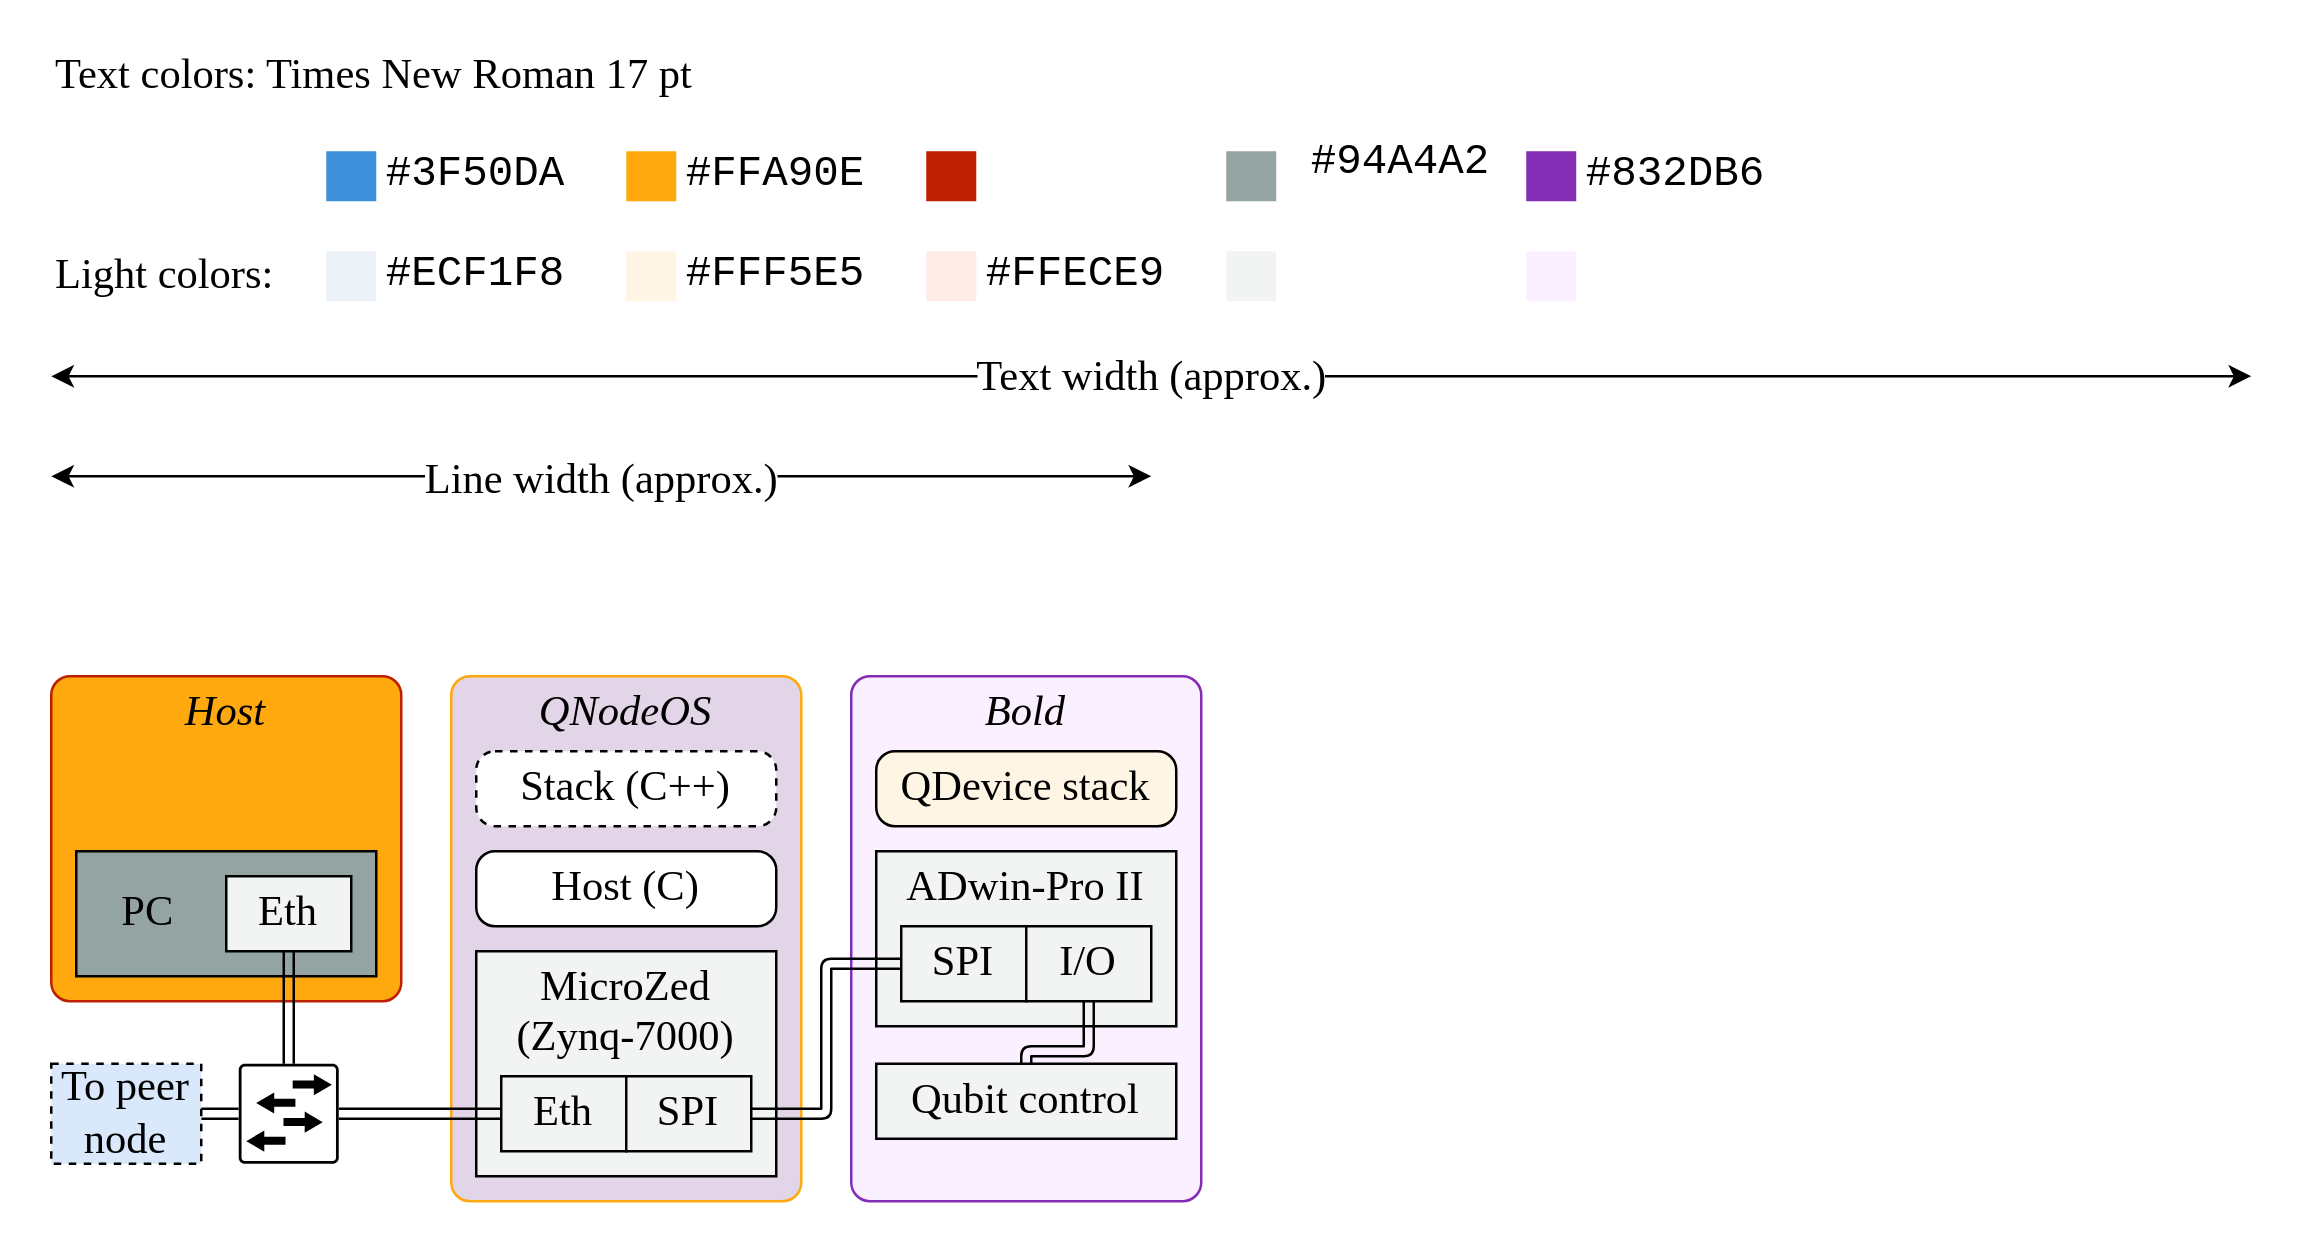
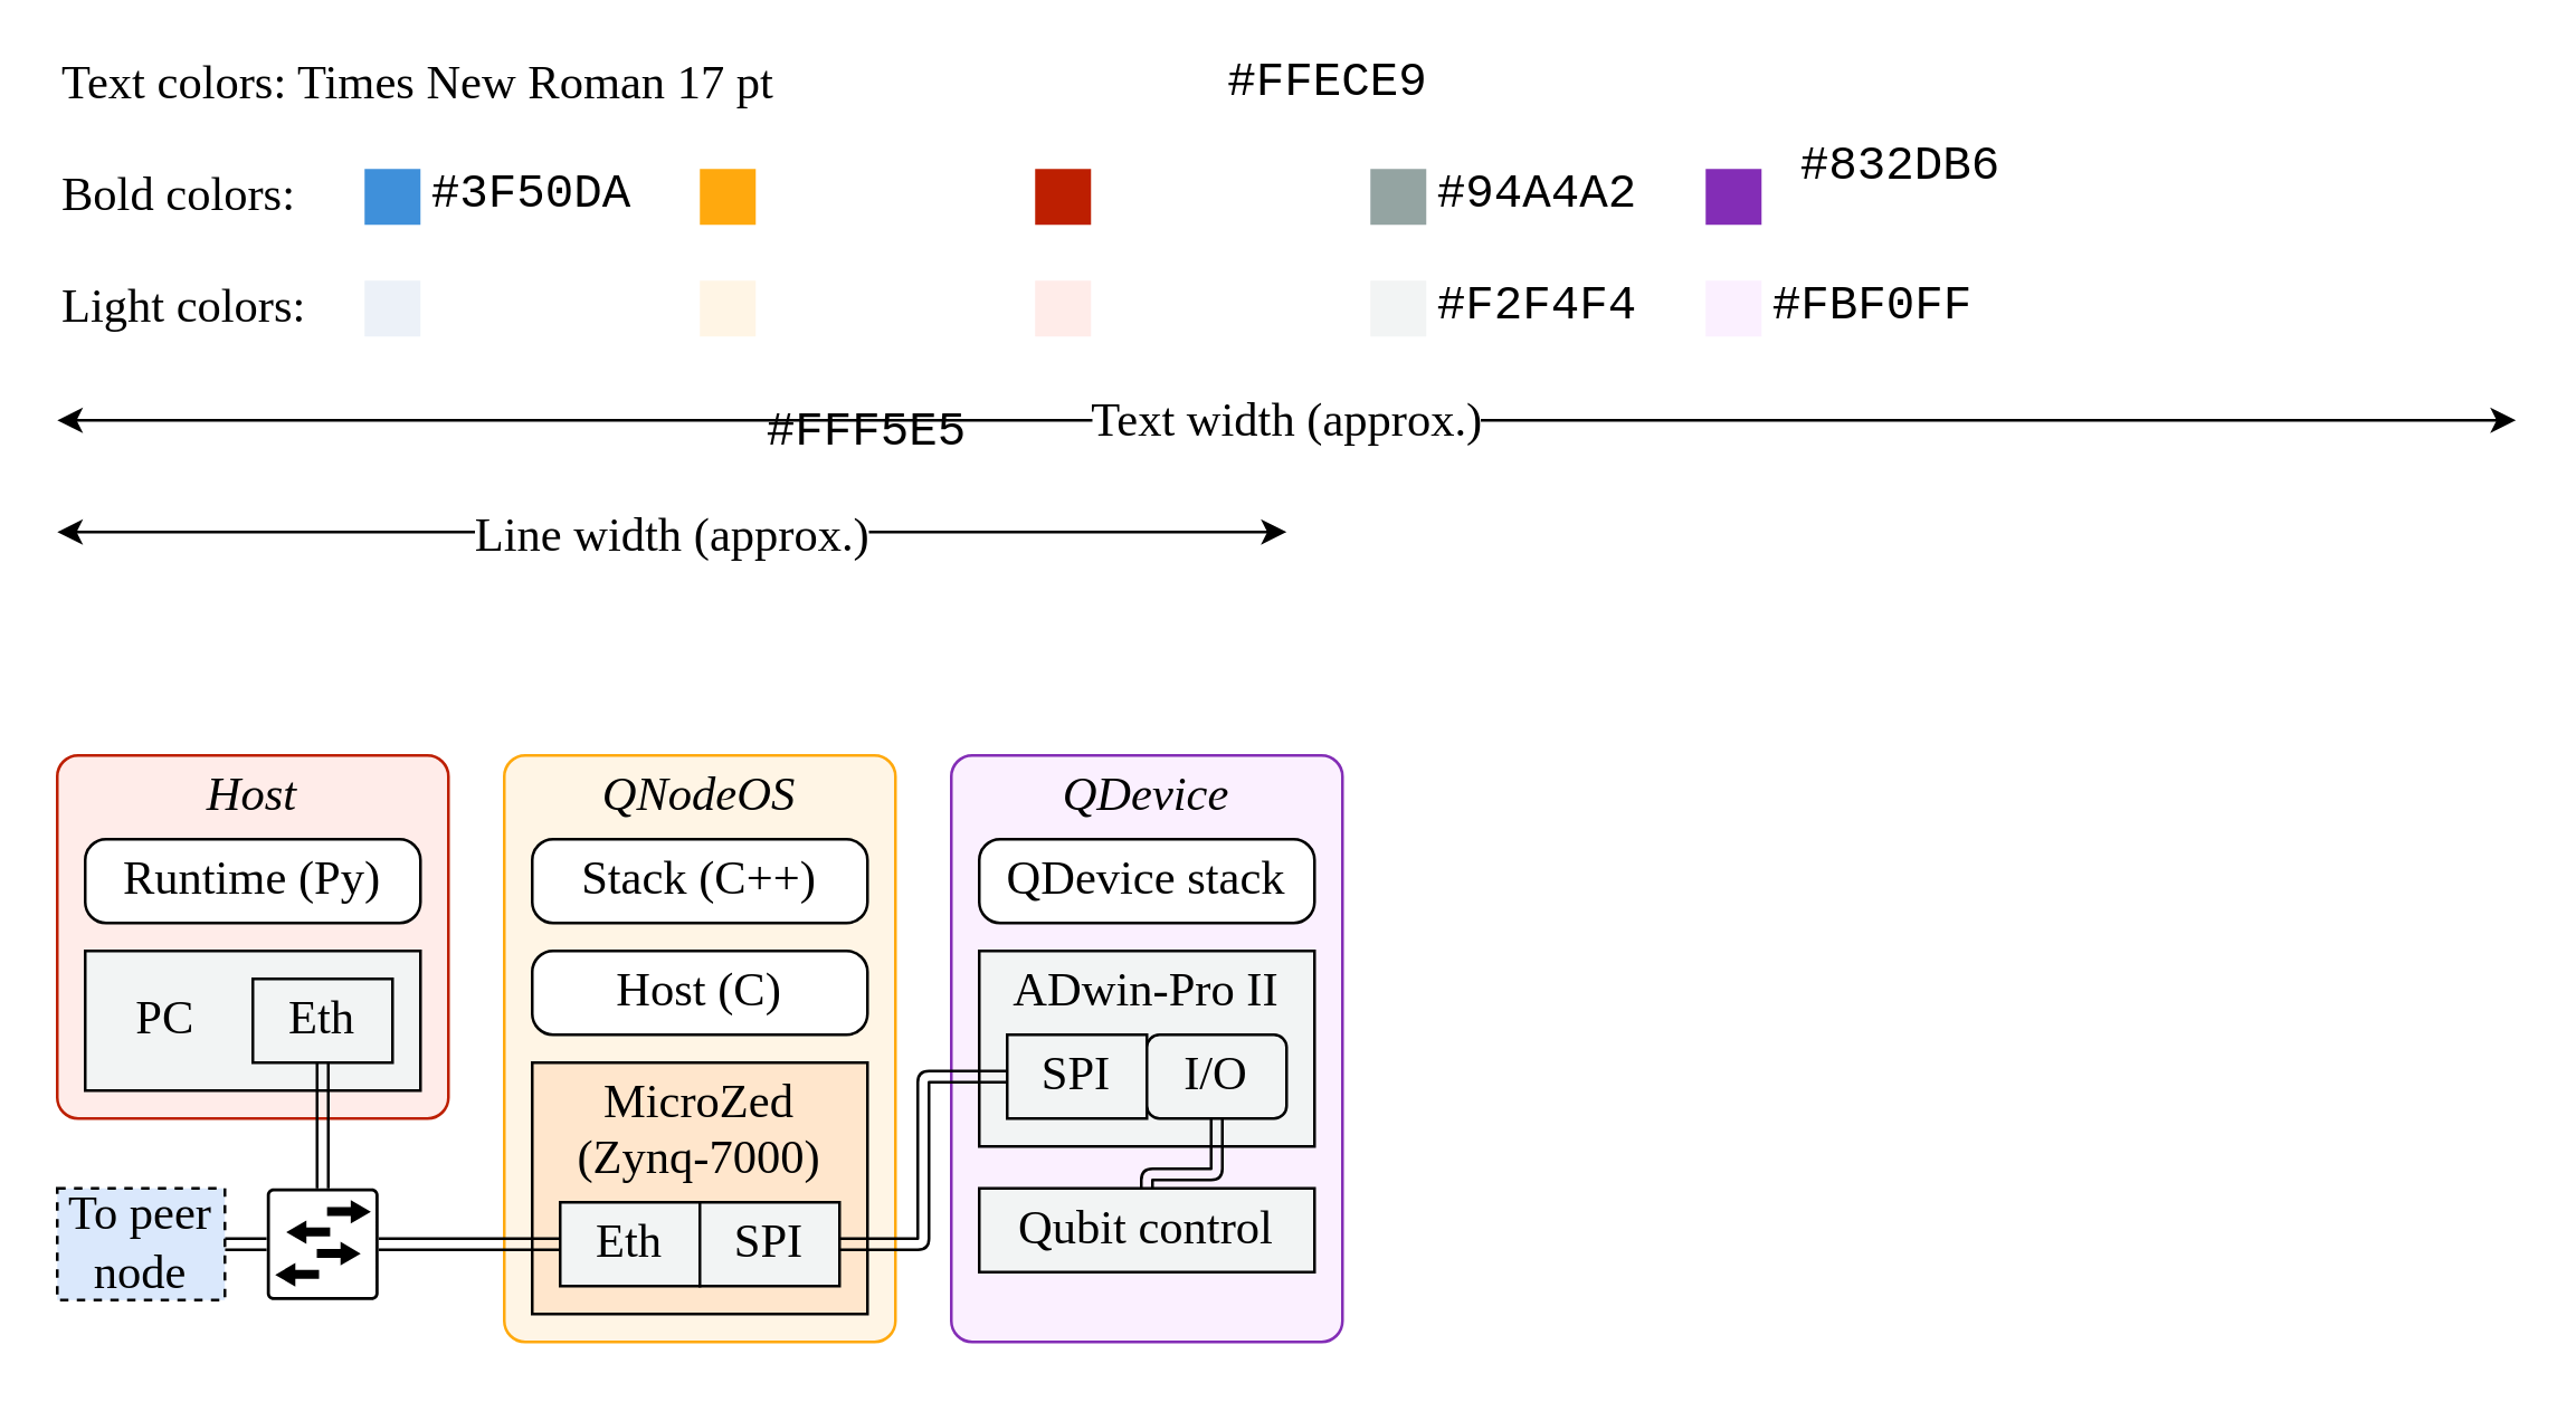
- <mxCell id="12" value="&lt;span style=&quot;text-align: left&quot;&gt;#94A4A2&lt;/span&gt;" style="text;html=1;strokeColor=none;fillColor=none;align=center;verticalAlign=middle;whiteSpace=wrap;rounded=0;fontFamily=Courier New;fontSize=17;" parent="1" vertex="1"><mxGeometry x="520" y="55" width="80" height="20" as="geometry" /></mxCell>
+ <mxCell id="12" value="&lt;span style=&quot;text-align: left&quot;&gt;#94A4A2&lt;/span&gt;" style="text;html=1;strokeColor=none;fillColor=none;align=center;verticalAlign=middle;whiteSpace=wrap;rounded=0;fontFamily=Courier New;fontSize=17;" parent="1" vertex="1"><mxGeometry x="510" y="60" width="80" height="20" as="geometry" /></mxCell>
+ <mxCell id="7" value="Bold colors:" style="text;html=1;strokeColor=none;fillColor=none;align=left;verticalAlign=middle;whiteSpace=wrap;rounded=0;fontFamily=Times New Roman;fontSize=17;" parent="1" vertex="1"><mxGeometry x="20" y="60" width="100" height="20" as="geometry" /></mxCell>
- <mxCell id="13" value="&lt;span style=&quot;text-align: left&quot;&gt;#FFA90E&lt;/span&gt;" style="text;html=1;strokeColor=none;fillColor=none;align=center;verticalAlign=middle;whiteSpace=wrap;rounded=0;fontFamily=Courier New;fontSize=17;" parent="1" vertex="1"><mxGeometry x="270" y="60" width="80" height="20" as="geometry" /></mxCell>
- <mxCell id="25" value="&lt;span style=&quot;text-align: left&quot;&gt;#&lt;/span&gt;832DB6" style="text;html=1;strokeColor=none;fillColor=none;align=center;verticalAlign=middle;whiteSpace=wrap;rounded=0;fontFamily=Courier New;fontSize=17;" parent="1" vertex="1"><mxGeometry x="630" y="60" width="80" height="20" as="geometry" /></mxCell>
+ <mxCell id="25" value="&lt;span style=&quot;text-align: left&quot;&gt;#&lt;/span&gt;832DB6" style="text;html=1;strokeColor=none;fillColor=none;align=center;verticalAlign=middle;whiteSpace=wrap;rounded=0;fontFamily=Courier New;fontSize=17;" parent="1" vertex="1"><mxGeometry x="640" y="50" width="80" height="20" as="geometry" /></mxCell>
- <mxCell id="23" value="&lt;span style=&quot;text-align: left&quot;&gt;#&lt;/span&gt;ECF1F8" style="text;html=1;strokeColor=none;fillColor=none;align=center;verticalAlign=middle;whiteSpace=wrap;rounded=0;fontFamily=Courier New;fontSize=17;" parent="1" vertex="1"><mxGeometry x="150" y="100" width="80" height="20" as="geometry" /></mxCell>
- <mxCell id="22" value="&lt;span style=&quot;text-align: left&quot;&gt;#&lt;/span&gt;FFF5E5" style="text;html=1;strokeColor=none;fillColor=none;align=center;verticalAlign=middle;whiteSpace=wrap;rounded=0;fontFamily=Courier New;fontSize=17;" parent="1" vertex="1"><mxGeometry x="270" y="100" width="80" height="20" as="geometry" /></mxCell>
+ <mxCell id="22" value="&lt;span style=&quot;text-align: left&quot;&gt;#&lt;/span&gt;FFF5E5" style="text;html=1;strokeColor=none;fillColor=none;align=center;verticalAlign=middle;whiteSpace=wrap;rounded=0;fontFamily=Courier New;fontSize=17;" parent="1" vertex="1"><mxGeometry x="270" y="145" width="80" height="20" as="geometry" /></mxCell>
- <mxCell id="21" value="&lt;span style=&quot;text-align: left&quot;&gt;#&lt;/span&gt;FFECE9" style="text;html=1;strokeColor=none;fillColor=none;align=center;verticalAlign=middle;whiteSpace=wrap;rounded=0;fontFamily=Courier New;fontSize=17;" parent="1" vertex="1"><mxGeometry x="390" y="100" width="80" height="20" as="geometry" /></mxCell>
+ <mxCell id="21" value="&lt;span style=&quot;text-align: left&quot;&gt;#&lt;/span&gt;FFECE9" style="text;html=1;strokeColor=none;fillColor=none;align=center;verticalAlign=middle;whiteSpace=wrap;rounded=0;fontFamily=Courier New;fontSize=17;" parent="1" vertex="1"><mxGeometry x="435" y="20" width="80" height="20" as="geometry" /></mxCell>
+ <mxCell id="20" value="&lt;span style=&quot;text-align: left&quot;&gt;#&lt;/span&gt;F2F4F4" style="text;html=1;strokeColor=none;fillColor=none;align=center;verticalAlign=middle;whiteSpace=wrap;rounded=0;fontFamily=Courier New;fontSize=17;" parent="1" vertex="1"><mxGeometry x="510" y="100" width="80" height="20" as="geometry" /></mxCell>
+ <mxCell id="27" value="&lt;span style=&quot;text-align: left&quot;&gt;#&lt;/span&gt;FBF0FF" style="text;html=1;strokeColor=none;fillColor=none;align=center;verticalAlign=middle;whiteSpace=wrap;rounded=0;fontFamily=Courier New;fontSize=17;" parent="1" vertex="1"><mxGeometry x="630" y="100" width="80" height="20" as="geometry" /></mxCell>
- <mxCell id="28" value="Bold" style="rounded=1;whiteSpace=wrap;html=1;strokeWidth=1;fontFamily=Times New Roman;fontSize=17;align=center;verticalAlign=top;spacingRight=0;spacingLeft=0;spacingTop=0;spacing=0;absoluteArcSize=1;arcSize=15;fontStyle=2;shadow=0;sketch=0;strokeColor=#832DB6;fillColor=#FBF0FF;" parent="1" vertex="1"><mxGeometry x="340" y="270" width="140" height="210" as="geometry" /></mxCell>
+ <mxCell id="28" value="QDevice" style="rounded=1;whiteSpace=wrap;html=1;strokeWidth=1;fontFamily=Times New Roman;fontSize=17;align=center;verticalAlign=top;spacingRight=0;spacingLeft=0;spacingTop=0;spacing=0;absoluteArcSize=1;arcSize=15;fontStyle=2;shadow=0;sketch=0;strokeColor=#832DB6;fillColor=#FBF0FF;" parent="1" vertex="1"><mxGeometry x="340" y="270" width="140" height="210" as="geometry" /></mxCell>
+ <mxCell id="39" value="Runtime (Py)" style="rounded=1;whiteSpace=wrap;html=1;strokeWidth=1;fontFamily=Times New Roman;fontSize=17;align=center;verticalAlign=middle;spacing=0;absoluteArcSize=1;arcSize=15;" parent="1" vertex="1"><mxGeometry x="30" y="300" width="120" height="30" as="geometry" /></mxCell>
- <mxCell id="31" value="Stack (C++)" style="rounded=1;whiteSpace=wrap;html=1;strokeWidth=1;fontFamily=Times New Roman;fontSize=17;align=center;verticalAlign=middle;absoluteArcSize=1;arcSize=15;spacing=0;dashed=1;" parent="1" vertex="1"><mxGeometry x="190" y="300" width="120" height="30" as="geometry" /></mxCell>
+ <mxCell id="31" value="Stack (C++)" style="rounded=1;whiteSpace=wrap;html=1;strokeWidth=1;fontFamily=Times New Roman;fontSize=17;align=center;verticalAlign=middle;absoluteArcSize=1;arcSize=15;spacing=0;" parent="1" vertex="1"><mxGeometry x="190" y="300" width="120" height="30" as="geometry" /></mxCell>
- <mxCell id="50" value="QDevice stack" style="rounded=1;whiteSpace=wrap;html=1;strokeWidth=1;fontFamily=Times New Roman;fontSize=17;align=center;verticalAlign=middle;absoluteArcSize=1;arcSize=15;spacing=0;fillColor=#fff5e5;" vertex="1" parent="1"><mxGeometry x="350" y="300" width="120" height="30" as="geometry" /></mxCell>
+ <mxCell id="50" value="QDevice stack" style="rounded=1;whiteSpace=wrap;html=1;strokeWidth=1;fontFamily=Times New Roman;fontSize=17;align=center;verticalAlign=middle;absoluteArcSize=1;arcSize=15;spacing=0;" vertex="1" parent="1"><mxGeometry x="350" y="300" width="120" height="30" as="geometry" /></mxCell>
- <mxCell id="38" value="Host" style="rounded=1;whiteSpace=wrap;html=1;strokeWidth=1;fontFamily=Times New Roman;fontSize=17;align=center;verticalAlign=top;spacingRight=0;spacingLeft=0;spacingTop=0;spacing=0;absoluteArcSize=1;arcSize=15;fontStyle=2;shadow=0;sketch=0;fillColor=#ffa90e;strokeColor=#BD1F01;" parent="1" vertex="1"><mxGeometry x="20" y="270" width="140" height="130" as="geometry" /></mxCell>
+ <mxCell id="38" value="Host" style="rounded=1;whiteSpace=wrap;html=1;strokeWidth=1;fontFamily=Times New Roman;fontSize=17;align=center;verticalAlign=top;spacingRight=0;spacingLeft=0;spacingTop=0;spacing=0;absoluteArcSize=1;arcSize=15;fontStyle=2;shadow=0;sketch=0;fillColor=#FFECE9;strokeColor=#BD1F01;" parent="1" vertex="1"><mxGeometry x="20" y="270" width="140" height="130" as="geometry" /></mxCell>
- <mxCell id="46" value="&amp;nbsp; PC" style="rounded=0;whiteSpace=wrap;html=1;strokeWidth=1;fontFamily=Times New Roman;fontSize=17;align=left;spacing=0;verticalAlign=middle;spacingLeft=10;fillColor=#94a4a2;" parent="1" vertex="1"><mxGeometry x="30" y="340" width="120" height="50" as="geometry" /></mxCell>
+ <mxCell id="46" value="&amp;nbsp; PC" style="rounded=0;whiteSpace=wrap;html=1;strokeWidth=1;fontFamily=Times New Roman;fontSize=17;align=left;spacing=0;verticalAlign=middle;spacingLeft=10;fillColor=#F2F4F4;" parent="1" vertex="1"><mxGeometry x="30" y="340" width="120" height="50" as="geometry" /></mxCell>
- <mxCell id="30" value="QNodeOS" style="rounded=1;whiteSpace=wrap;html=1;strokeWidth=1;fontFamily=Times New Roman;fontSize=17;align=center;verticalAlign=top;spacingRight=0;spacingLeft=0;spacingTop=0;spacing=0;absoluteArcSize=1;arcSize=15;fontStyle=2;shadow=0;sketch=0;strokeColor=#FFA90E;fillColor=#e1d5e7;" parent="1" vertex="1"><mxGeometry x="180" y="270" width="140" height="210" as="geometry" /></mxCell>
+ <mxCell id="30" value="QNodeOS" style="rounded=1;whiteSpace=wrap;html=1;strokeWidth=1;fontFamily=Times New Roman;fontSize=17;align=center;verticalAlign=top;spacingRight=0;spacingLeft=0;spacingTop=0;spacing=0;absoluteArcSize=1;arcSize=15;fontStyle=2;shadow=0;sketch=0;strokeColor=#FFA90E;fillColor=#FFF5E5;" parent="1" vertex="1"><mxGeometry x="180" y="270" width="140" height="210" as="geometry" /></mxCell>
- <mxCell id="45" value="I/O" style="rounded=0;whiteSpace=wrap;html=1;strokeWidth=1;fontFamily=Times New Roman;fontSize=17;align=center;spacing=0;fillColor=#F2F4F4;" parent="1" vertex="1"><mxGeometry x="410" y="370" width="50" height="30" as="geometry" /></mxCell>
+ <mxCell id="45" value="I/O" style="whiteSpace=wrap;html=1;strokeWidth=1;fontFamily=Times New Roman;fontSize=17;align=center;spacing=0;fillColor=#F2F4F4;rounded=1;" parent="1" vertex="1"><mxGeometry x="410" y="370" width="50" height="30" as="geometry" /></mxCell>
- <mxCell id="32" value="MicroZed&lt;br style=&quot;font-size: 17px;&quot;&gt;(Zynq-7000)" style="rounded=0;whiteSpace=wrap;html=1;strokeWidth=1;fontFamily=Times New Roman;fontSize=17;align=center;spacing=0;verticalAlign=top;fillColor=#F2F4F4;" parent="1" vertex="1"><mxGeometry x="190" y="380" width="120" height="90" as="geometry" /></mxCell>
+ <mxCell id="32" value="MicroZed&lt;br style=&quot;font-size: 17px;&quot;&gt;(Zynq-7000)" style="rounded=0;whiteSpace=wrap;html=1;strokeWidth=1;fontFamily=Times New Roman;fontSize=17;align=center;spacing=0;verticalAlign=top;fillColor=#ffe6cc;" parent="1" vertex="1"><mxGeometry x="190" y="380" width="120" height="90" as="geometry" /></mxCell>
